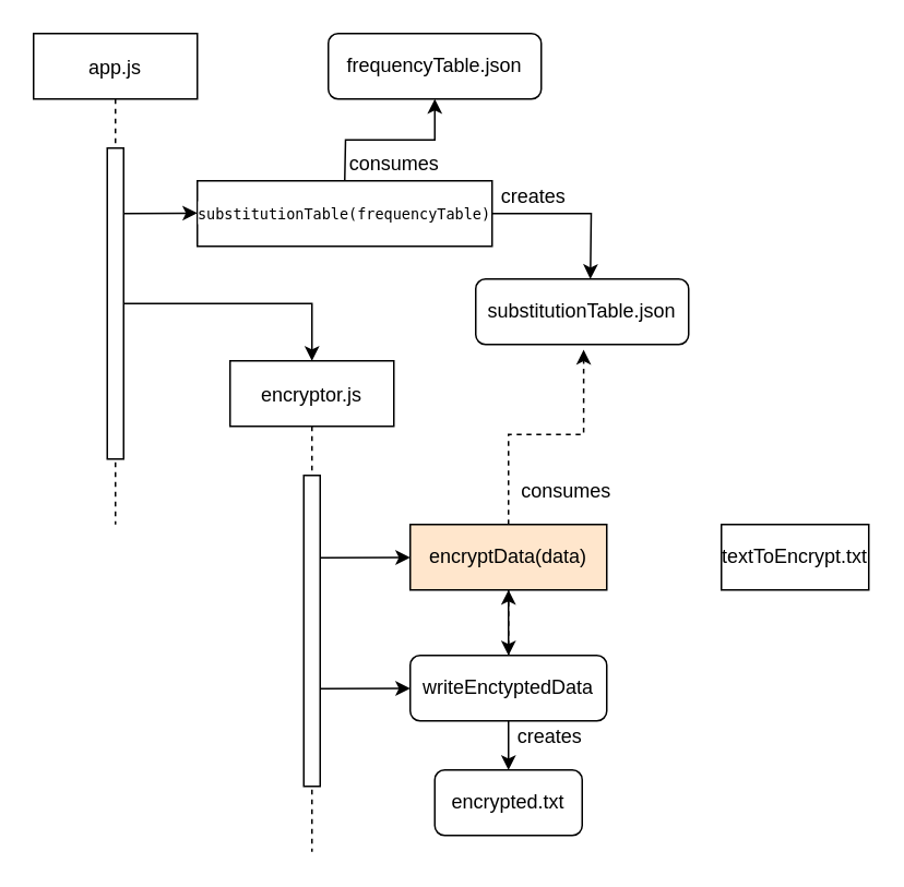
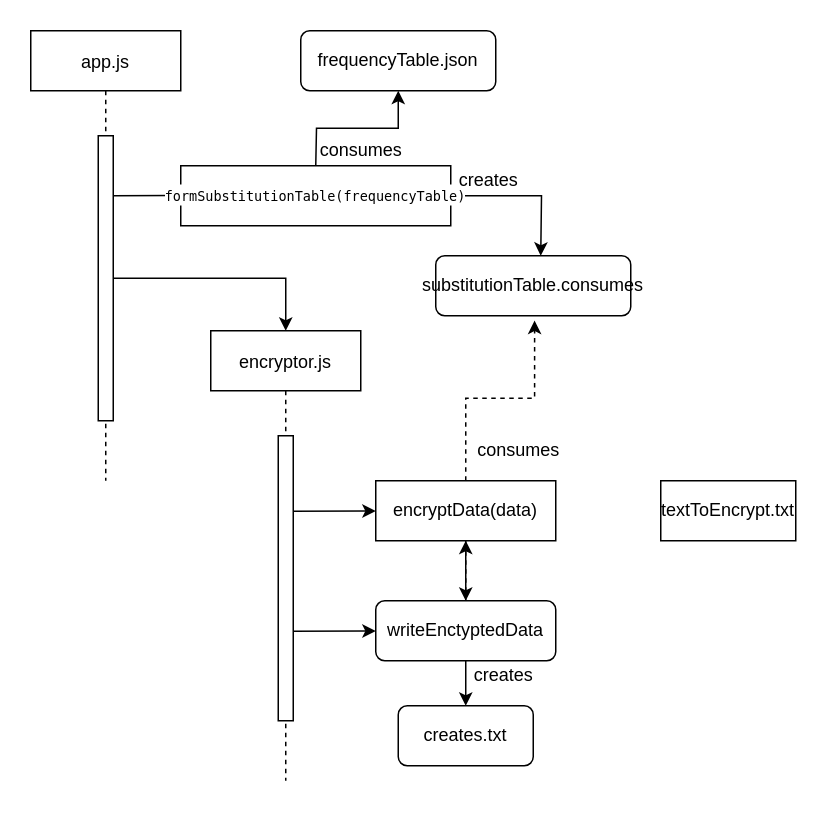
- <mxCell id="8" value="&lt;pre style=&quot;font-family: &amp;#34;jetbrains mono&amp;#34; , monospace&quot;&gt;&lt;span style=&quot;background-color: rgb(255 , 255 , 255)&quot;&gt;&lt;font style=&quot;font-size: 9px&quot;&gt;substitutionTable(frequencyTable)&lt;/font&gt;&lt;/span&gt;&lt;/pre&gt;" style="text;html=1;strokeColor=none;fillColor=none;align=center;verticalAlign=middle;whiteSpace=wrap;rounded=0;" vertex="1" parent="1"><mxGeometry x="120" y="120" width="180" height="20" as="geometry" /></mxCell>
+ <mxCell id="8" value="&lt;pre style=&quot;font-family: &amp;#34;jetbrains mono&amp;#34; , monospace&quot;&gt;&lt;span style=&quot;background-color: rgb(255 , 255 , 255)&quot;&gt;&lt;font style=&quot;font-size: 9px&quot;&gt;formSubstitutionTable(frequencyTable)&lt;/font&gt;&lt;/span&gt;&lt;/pre&gt;" style="text;html=1;strokeColor=none;fillColor=none;align=center;verticalAlign=middle;whiteSpace=wrap;rounded=0;" vertex="1" parent="1"><mxGeometry x="120" y="120" width="180" height="20" as="geometry" /></mxCell>
- <mxCell id="14" value="substitutionTable.json" style="rounded=1;whiteSpace=wrap;html=1;" vertex="1" parent="1"><mxGeometry x="290" y="170" width="130" height="40" as="geometry" /></mxCell>
+ <mxCell id="14" value="substitutionTable.consumes" style="rounded=1;whiteSpace=wrap;html=1;" vertex="1" parent="1"><mxGeometry x="290" y="170" width="130" height="40" as="geometry" /></mxCell>
- <mxCell id="18" value="encryptData(data)" style="rounded=0;whiteSpace=wrap;html=1;fillColor=#ffe6cc;" vertex="1" parent="1"><mxGeometry x="250" y="320" width="120" height="40" as="geometry" /></mxCell>
+ <mxCell id="18" value="encryptData(data)" style="rounded=0;whiteSpace=wrap;html=1;" vertex="1" parent="1"><mxGeometry x="250" y="320" width="120" height="40" as="geometry" /></mxCell>
- <mxCell id="24" value="encrypted.txt" style="rounded=1;whiteSpace=wrap;html=1;" vertex="1" parent="1"><mxGeometry x="265" y="470" width="90" height="40" as="geometry" /></mxCell>
+ <mxCell id="24" value="creates.txt" style="rounded=1;whiteSpace=wrap;html=1;" vertex="1" parent="1"><mxGeometry x="265" y="470" width="90" height="40" as="geometry" /></mxCell>
